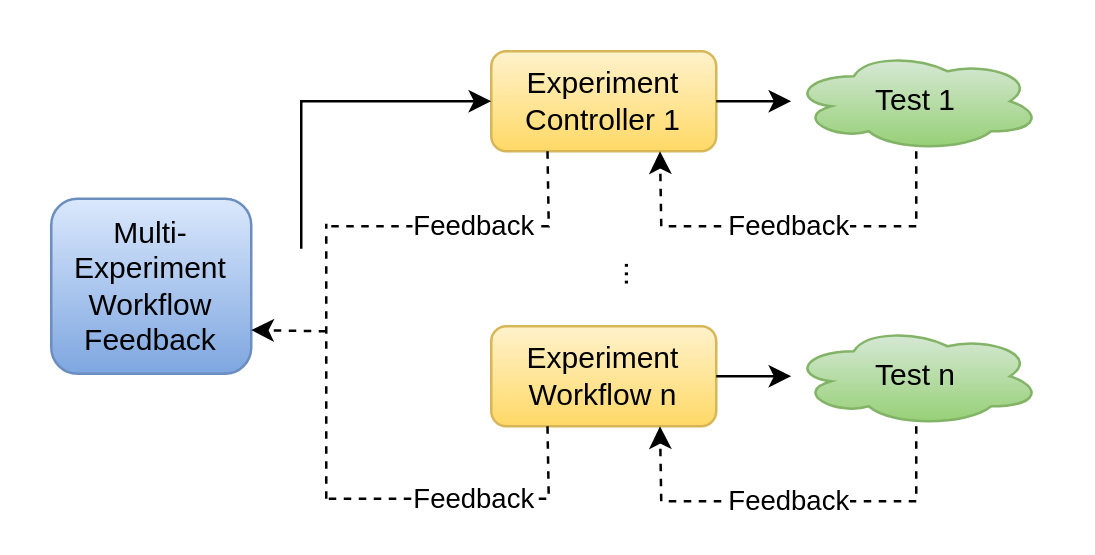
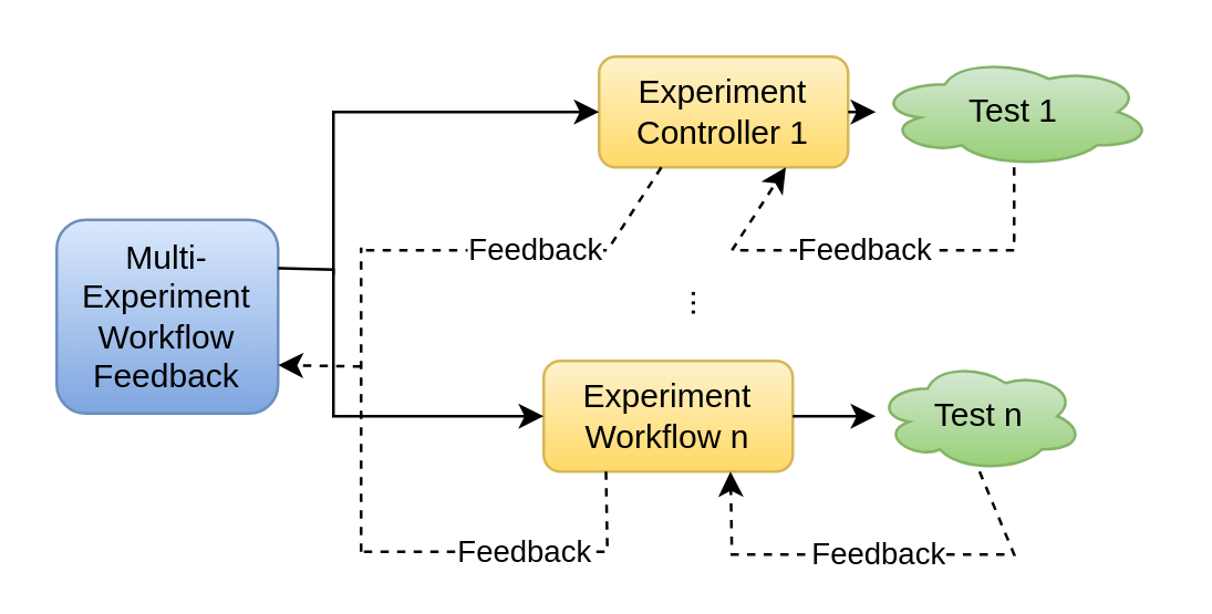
- <mxCell id="2" value="Experiment&lt;br&gt;Controller 1" style="rounded=1;whiteSpace=wrap;html=1;fillColor=#fff2cc;gradientColor=#ffd966;strokeColor=#d6b656;" parent="1" vertex="1"><mxGeometry x="196" y="20" width="90" height="40" as="geometry" /></mxCell>
+ <mxCell id="2" value="Experiment&lt;br&gt;Controller 1" style="rounded=1;whiteSpace=wrap;html=1;fillColor=#fff2cc;gradientColor=#ffd966;strokeColor=#d6b656;" parent="1" vertex="1"><mxGeometry x="216" y="20" width="90" height="40" as="geometry" /></mxCell>
+ <mxCell id="11" value="" style="endArrow=classic;html=1;rounded=0;exitX=1;exitY=0.25;exitDx=0;exitDy=0;entryX=0;entryY=0.5;entryDx=0;entryDy=0;" parent="1" source="10" target="6" edge="1"><mxGeometry width="50" height="50" relative="1" as="geometry"><mxPoint x="90" y="139" as="sourcePoint" /><mxPoint x="136" y="150" as="targetPoint" /><Array as="points"><mxPoint x="120" y="97" /><mxPoint x="120" y="150" /></Array></mxGeometry></mxCell>
- <mxCell id="8" value="Test n" style="ellipse;shape=cloud;whiteSpace=wrap;html=1;fillColor=#d5e8d4;gradientColor=#97d077;strokeColor=#82b366;" parent="1" vertex="1"><mxGeometry x="316" y="130" width="100" height="40" as="geometry" /></mxCell>
+ <mxCell id="8" value="Test n" style="ellipse;shape=cloud;whiteSpace=wrap;html=1;fillColor=#d5e8d4;gradientColor=#97d077;strokeColor=#82b366;" parent="1" vertex="1"><mxGeometry x="316" y="130" width="75" height="40" as="geometry" /></mxCell>
